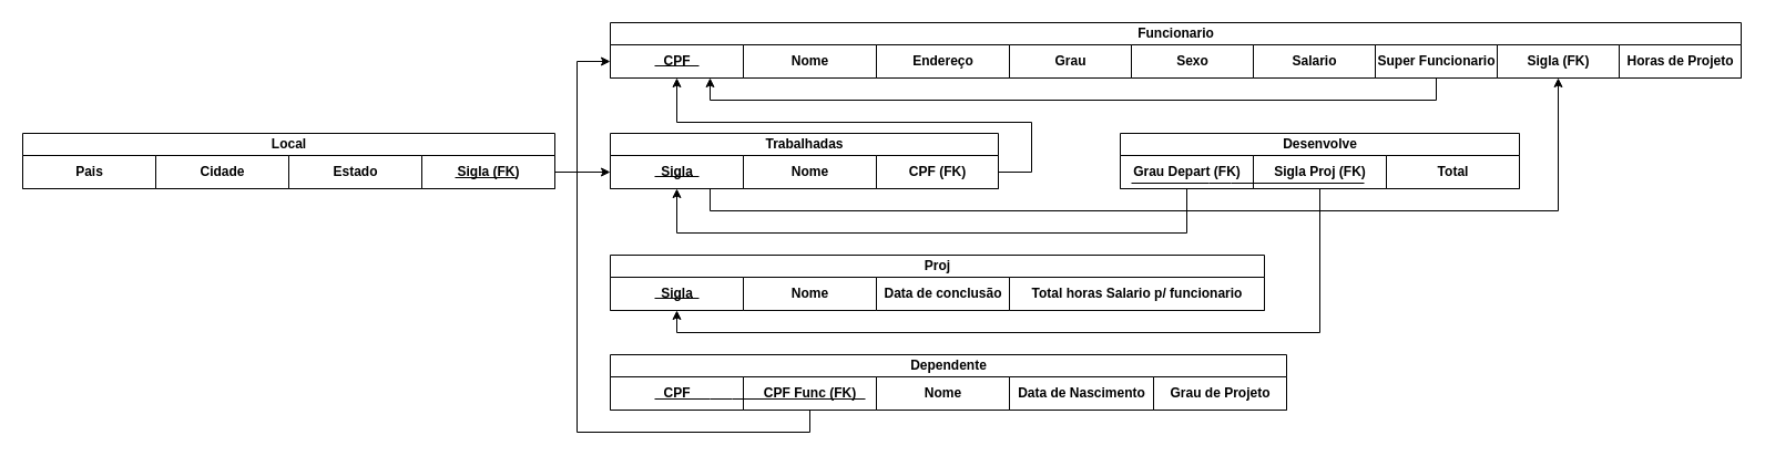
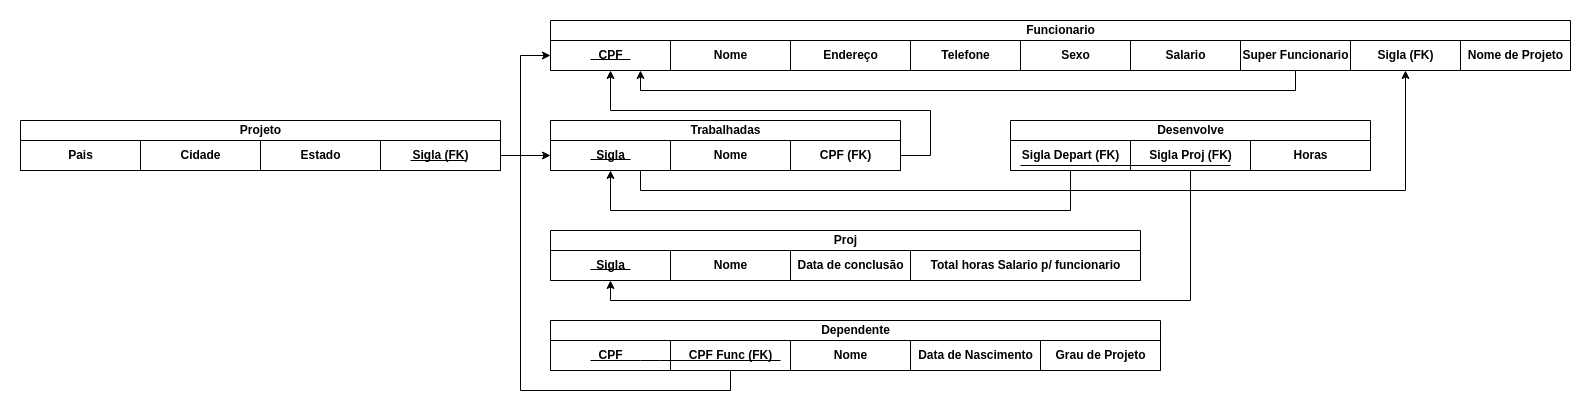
- <mxCell id="7" value="Grau" style="swimlane;html=1;startSize=30;swimlaneLine=1;" vertex="1" parent="2"><mxGeometry x="360" y="20" width="110" height="30" as="geometry" /></mxCell>
+ <mxCell id="7" value="Telefone" style="swimlane;html=1;startSize=30;swimlaneLine=1;" vertex="1" parent="2"><mxGeometry x="360" y="20" width="110" height="30" as="geometry" /></mxCell>
- <mxCell id="13" value="Horas de Projeto" style="swimlane;html=1;startSize=30;swimlaneLine=1;" vertex="1" parent="2"><mxGeometry x="910" y="20" width="110" height="30" as="geometry" /></mxCell>
+ <mxCell id="13" value="Nome de Projeto" style="swimlane;html=1;startSize=30;swimlaneLine=1;" vertex="1" parent="2"><mxGeometry x="910" y="20" width="110" height="30" as="geometry" /></mxCell>
- <mxCell id="42" value="Local" style="swimlane;html=1;childLayout=stackLayout;resizeParent=1;resizeParentMax=0;startSize=20;" vertex="1" parent="1"><mxGeometry x="20" y="120" width="480" height="50" as="geometry" /></mxCell>
+ <mxCell id="42" value="Projeto" style="swimlane;html=1;childLayout=stackLayout;resizeParent=1;resizeParentMax=0;startSize=20;" vertex="1" parent="1"><mxGeometry x="20" y="120" width="480" height="50" as="geometry" /></mxCell>
- <mxCell id="37" value="&lt;font style=&quot;font-size: 12px&quot;&gt;Grau Depart (FK)&lt;/font&gt;" style="swimlane;html=1;startSize=30;fontSize=10;" vertex="1" parent="36"><mxGeometry y="20" width="120" height="30" as="geometry"><mxRectangle y="20" width="190" height="280" as="alternateBounds" /></mxGeometry></mxCell>
+ <mxCell id="37" value="&lt;font style=&quot;font-size: 12px&quot;&gt;Sigla Depart (FK)&lt;/font&gt;" style="swimlane;html=1;startSize=30;fontSize=10;" vertex="1" parent="36"><mxGeometry y="20" width="120" height="30" as="geometry"><mxRectangle y="20" width="190" height="280" as="alternateBounds" /></mxGeometry></mxCell>
- <mxCell id="40" value="Total" style="swimlane;html=1;startSize=40;" vertex="1" parent="36"><mxGeometry x="240" y="20" width="120" height="30" as="geometry" /></mxCell>
+ <mxCell id="40" value="Horas" style="swimlane;html=1;startSize=40;" vertex="1" parent="36"><mxGeometry x="240" y="20" width="120" height="30" as="geometry" /></mxCell>
